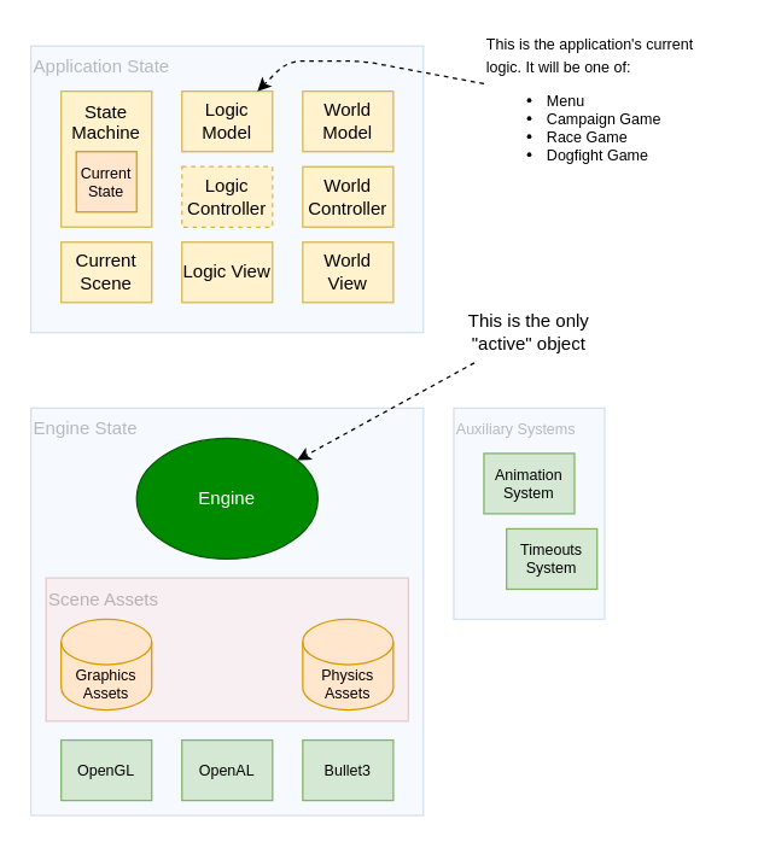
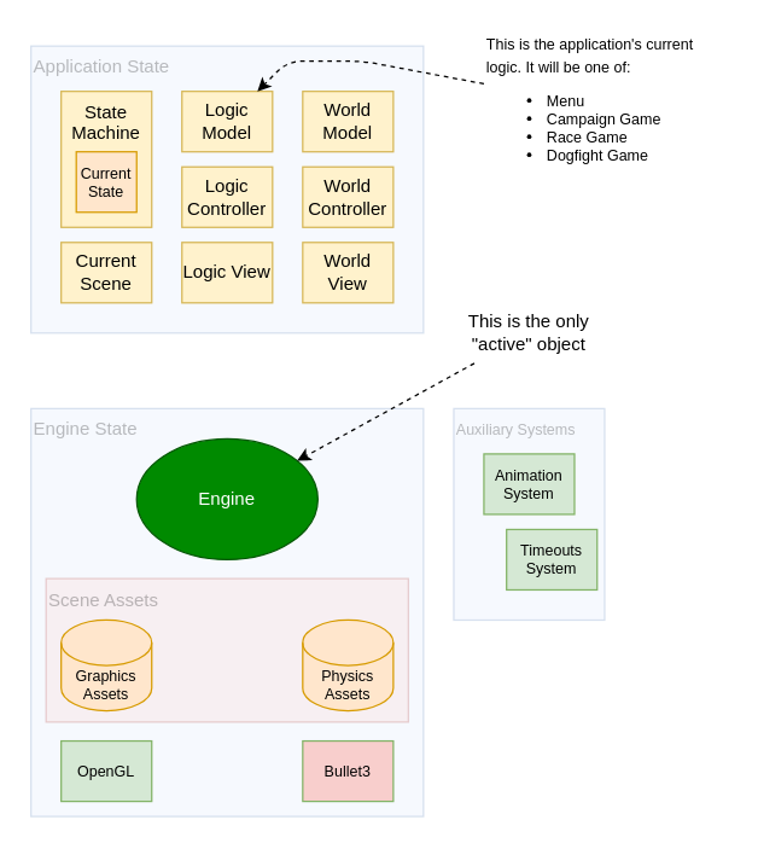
- <mxCell id="10" value="Logic Controller" style="rounded=0;whiteSpace=wrap;html=1;fillColor=#fff2cc;strokeColor=#d6b656;dashed=1;" parent="1" vertex="1"><mxGeometry x="120" y="110" width="60" height="40" as="geometry" /></mxCell>
+ <mxCell id="10" value="Logic Controller" style="rounded=0;whiteSpace=wrap;html=1;fillColor=#fff2cc;strokeColor=#d6b656;" parent="1" vertex="1"><mxGeometry x="120" y="110" width="60" height="40" as="geometry" /></mxCell>
- <mxCell id="25" value="OpenAL" style="rounded=0;whiteSpace=wrap;html=1;fontSize=10;align=center;verticalAlign=middle;fillColor=#d5e8d4;strokeColor=#82b366;" parent="1" vertex="1"><mxGeometry x="120" y="490" width="60" height="40" as="geometry" /></mxCell>
- <mxCell id="26" value="Bullet3" style="rounded=0;whiteSpace=wrap;html=1;fontSize=10;align=center;verticalAlign=middle;fillColor=#d5e8d4;strokeColor=#82b366;" parent="1" vertex="1"><mxGeometry x="200" y="490" width="60" height="40" as="geometry" /></mxCell>
+ <mxCell id="26" value="Bullet3" style="rounded=0;whiteSpace=wrap;html=1;fontSize=10;align=center;verticalAlign=middle;fillColor=#f8cecc;strokeColor=#82b366;" parent="1" vertex="1"><mxGeometry x="200" y="490" width="60" height="40" as="geometry" /></mxCell>
